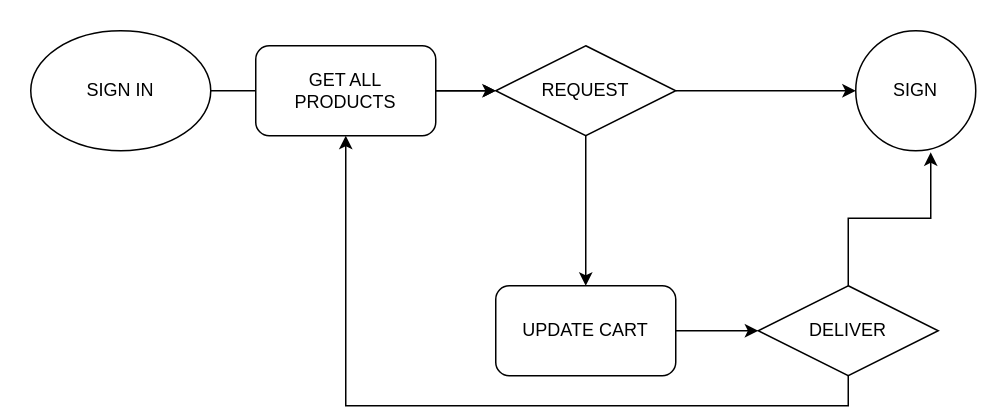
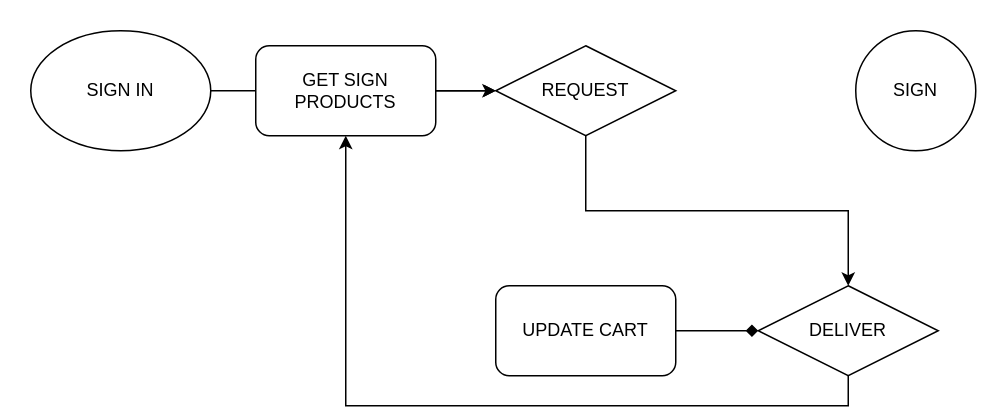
- <mxCell id="8" value="GET ALL PRODUCTS" style="rounded=1;whiteSpace=wrap;html=1;" vertex="1" parent="1"><mxGeometry x="170" y="30" width="120" height="60" as="geometry" /></mxCell>
+ <mxCell id="8" value="GET SIGN PRODUCTS" style="rounded=1;whiteSpace=wrap;html=1;" vertex="1" parent="1"><mxGeometry x="170" y="30" width="120" height="60" as="geometry" /></mxCell>
- <mxCell id="5" style="edgeStyle=orthogonalEdgeStyle;rounded=0;orthogonalLoop=1;jettySize=auto;html=1;exitX=1;exitY=0.5;exitDx=0;exitDy=0;" edge="1" parent="1" source="6" target="11"><mxGeometry relative="1" as="geometry" /></mxCell>
- <mxCell id="14" style="edgeStyle=orthogonalEdgeStyle;rounded=0;orthogonalLoop=1;jettySize=auto;html=1;entryX=0.625;entryY=1.013;entryDx=0;entryDy=0;entryPerimeter=0;" edge="1" parent="1" source="13" target="11"><mxGeometry relative="1" as="geometry" /></mxCell>
- <mxCell id="4" style="edgeStyle=orthogonalEdgeStyle;rounded=0;orthogonalLoop=1;jettySize=auto;html=1;exitX=0.5;exitY=1;exitDx=0;exitDy=0;entryX=0.5;entryY=0;entryDx=0;entryDy=0;" edge="1" parent="1" source="6" target="10"><mxGeometry relative="1" as="geometry"><mxPoint x="390" y="170" as="targetPoint" /></mxGeometry></mxCell>
+ <mxCell id="4" style="edgeStyle=orthogonalEdgeStyle;rounded=0;orthogonalLoop=1;jettySize=auto;html=1;exitX=0.5;exitY=1;exitDx=0;exitDy=0;" edge="1" parent="1" source="6" target="13"><mxGeometry relative="1" as="geometry"><mxPoint x="390" y="170" as="targetPoint" /></mxGeometry></mxCell>
- <mxCell id="9" style="edgeStyle=orthogonalEdgeStyle;rounded=0;orthogonalLoop=1;jettySize=auto;html=1;exitX=1;exitY=0.5;exitDx=0;exitDy=0;" edge="1" parent="1" source="10" target="13"><mxGeometry relative="1" as="geometry" /></mxCell>
+ <mxCell id="9" style="edgeStyle=orthogonalEdgeStyle;rounded=0;orthogonalLoop=1;jettySize=auto;html=1;exitX=1;exitY=0.5;exitDx=0;exitDy=0;endArrow=diamond;" edge="1" parent="1" source="10" target="13"><mxGeometry relative="1" as="geometry" /></mxCell>
